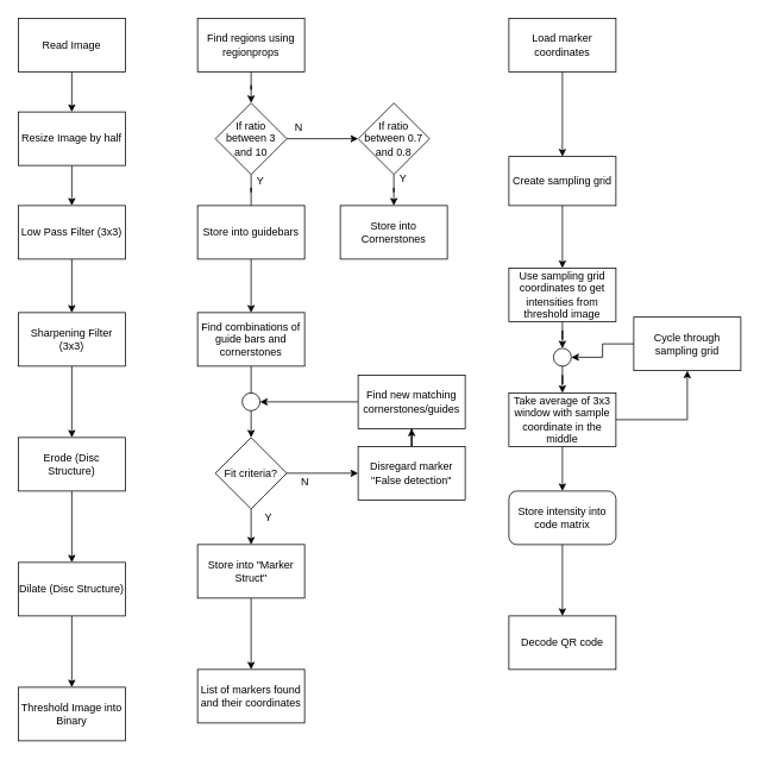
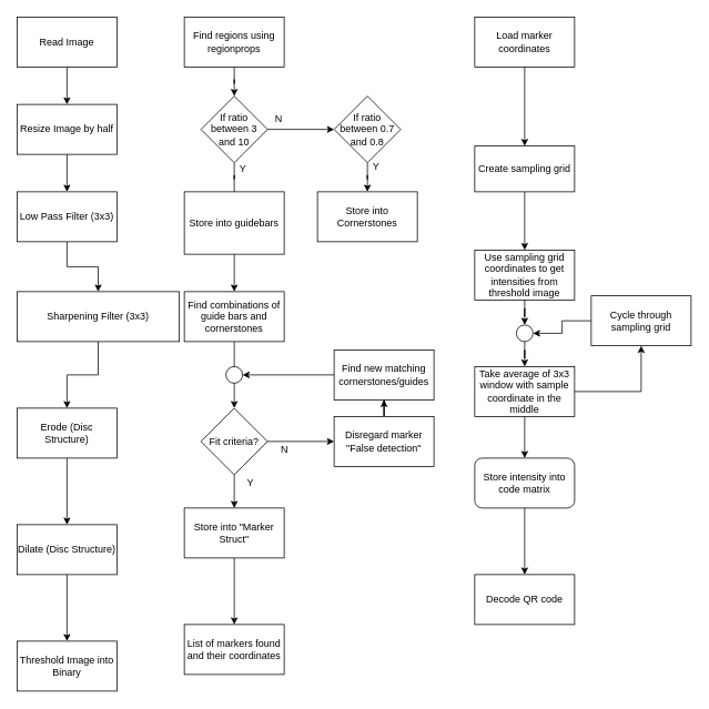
- <mxCell id="23" value="Store into guidebars" style="rounded=0;whiteSpace=wrap;html=1;" vertex="1" parent="1"><mxGeometry x="221" y="230" width="120" height="60" as="geometry" /></mxCell>
+ <mxCell id="23" value="Store into guidebars" style="rounded=0;whiteSpace=wrap;html=1;" vertex="1" parent="1"><mxGeometry x="221" y="230" width="120" height="75" as="geometry" /></mxCell>
- <mxCell id="9" value="Sharpening Filter (3x3)" style="rounded=0;whiteSpace=wrap;html=1;" vertex="1" parent="1"><mxGeometry x="20" y="350" width="120" height="60" as="geometry" /></mxCell>
+ <mxCell id="9" value="Sharpening Filter (3x3)" style="rounded=0;whiteSpace=wrap;html=1;" vertex="1" parent="1"><mxGeometry x="20" y="350" width="195" height="60" as="geometry" /></mxCell>
